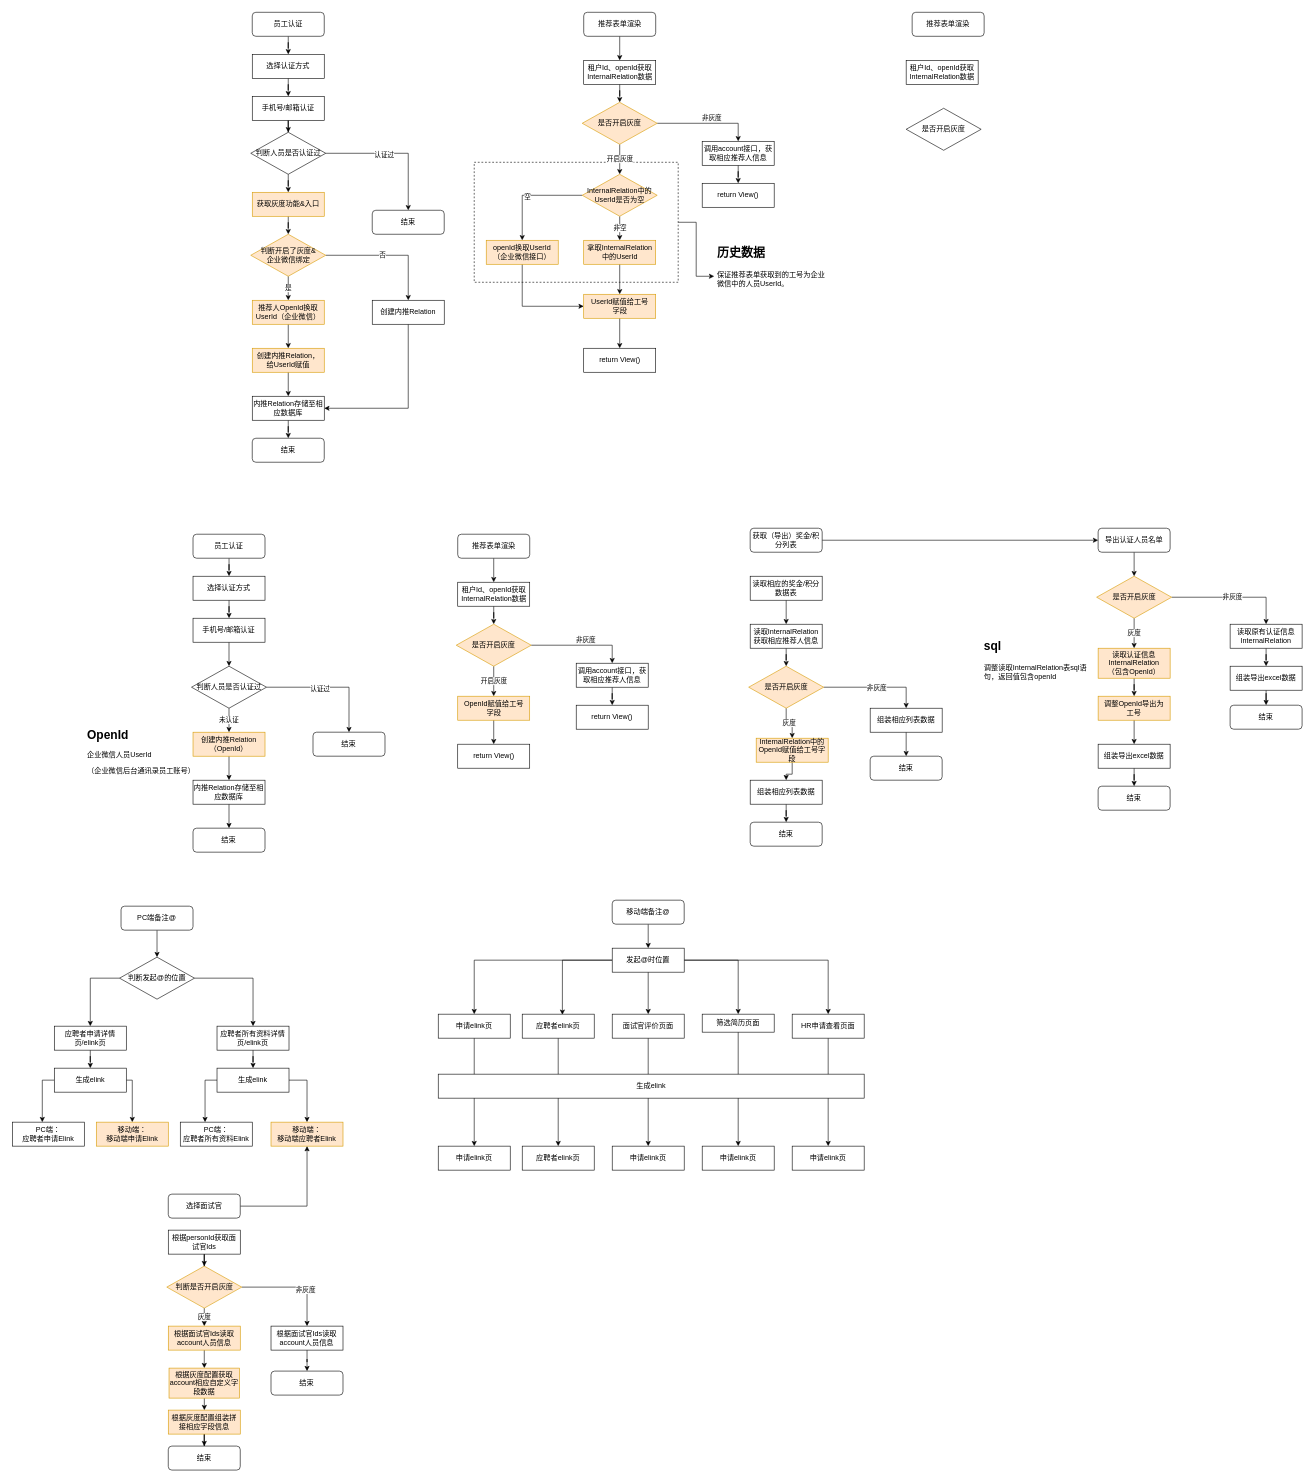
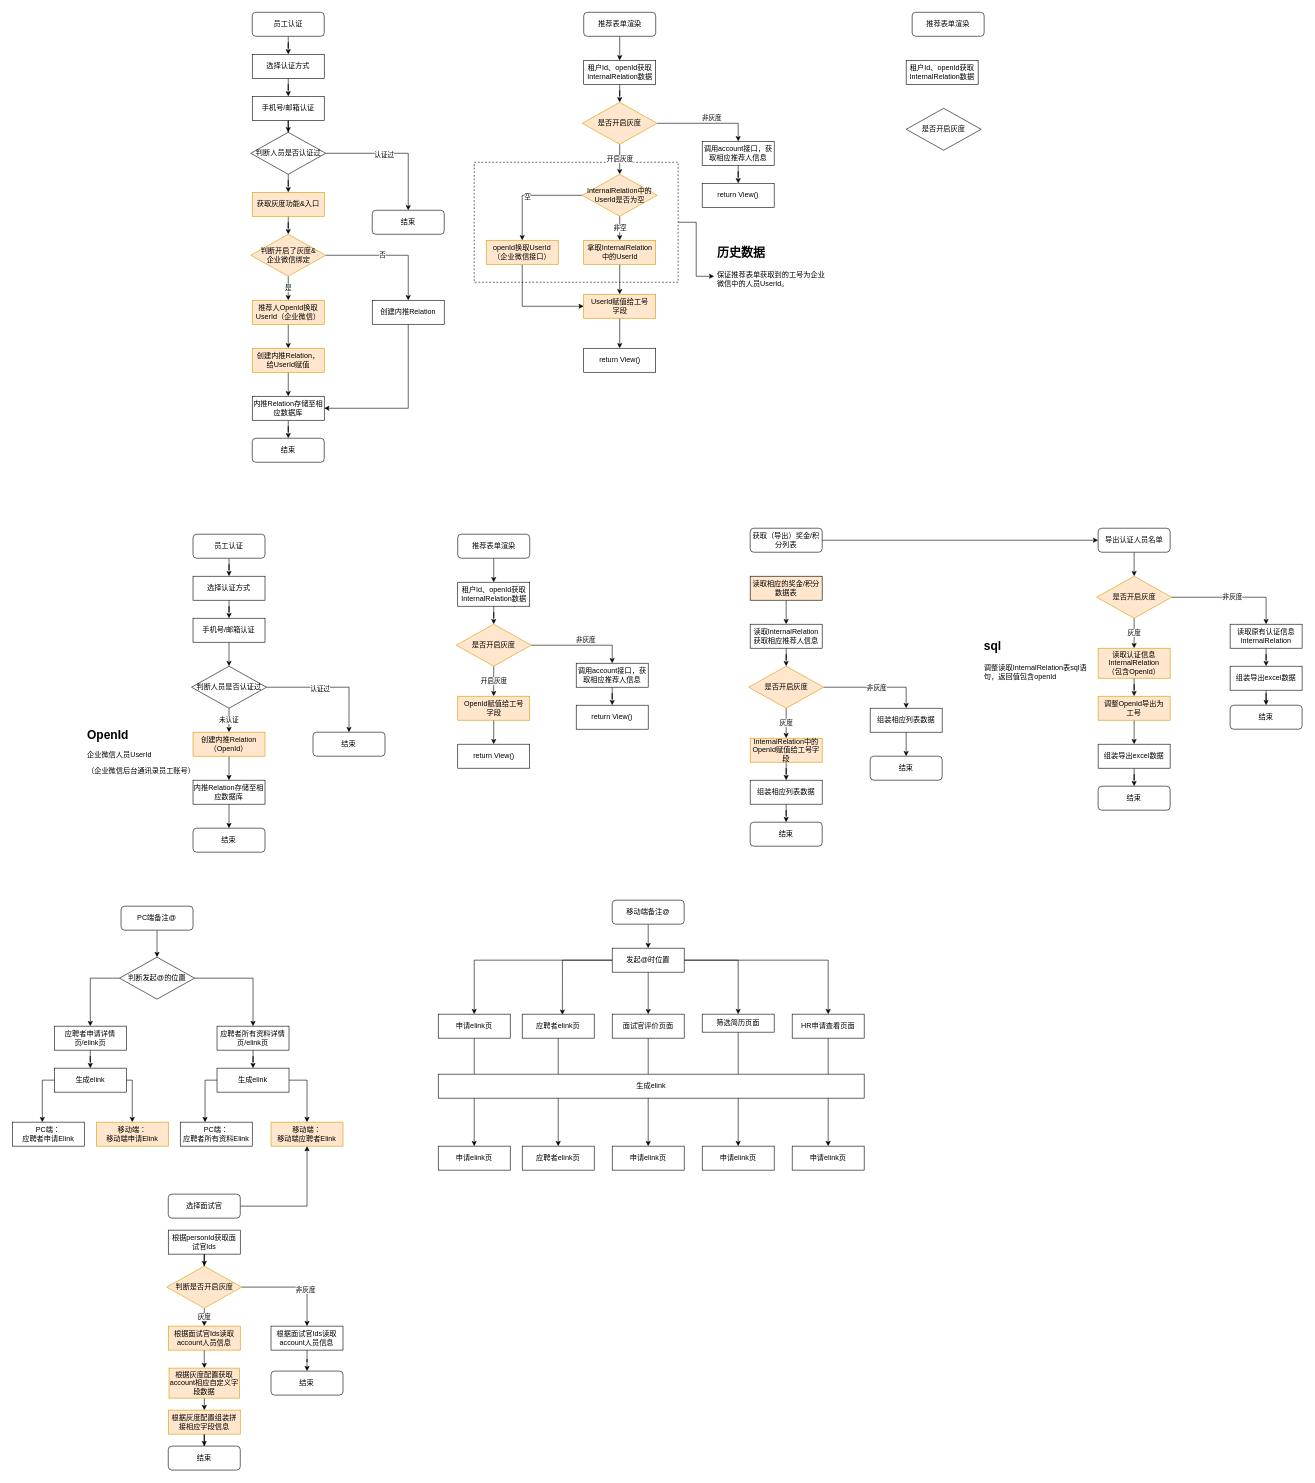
- <mxCell id="93" value="读取相应的奖金/积分数据表" style="rounded=0;whiteSpace=wrap;html=1;" parent="1" vertex="1"><mxGeometry x="1250" y="960" width="120" height="40" as="geometry" /></mxCell>
+ <mxCell id="93" value="读取相应的奖金/积分数据表" style="rounded=0;whiteSpace=wrap;html=1;fillColor=#ffe6cc;" parent="1" vertex="1"><mxGeometry x="1250" y="960" width="120" height="40" as="geometry" /></mxCell>
- <mxCell id="104" value="InternalRelation中的OpenId赋值给工号字段" style="rounded=0;whiteSpace=wrap;html=1;fillColor=#ffe6cc;strokeColor=#d79b00;" parent="1" vertex="1"><mxGeometry x="1260" y="1230" width="120" height="40" as="geometry" /></mxCell>
+ <mxCell id="104" value="InternalRelation中的OpenId赋值给工号字段" style="rounded=0;whiteSpace=wrap;html=1;fillColor=#ffe6cc;strokeColor=#d79b00;" parent="1" vertex="1"><mxGeometry x="1250" y="1230" width="120" height="40" as="geometry" /></mxCell>
